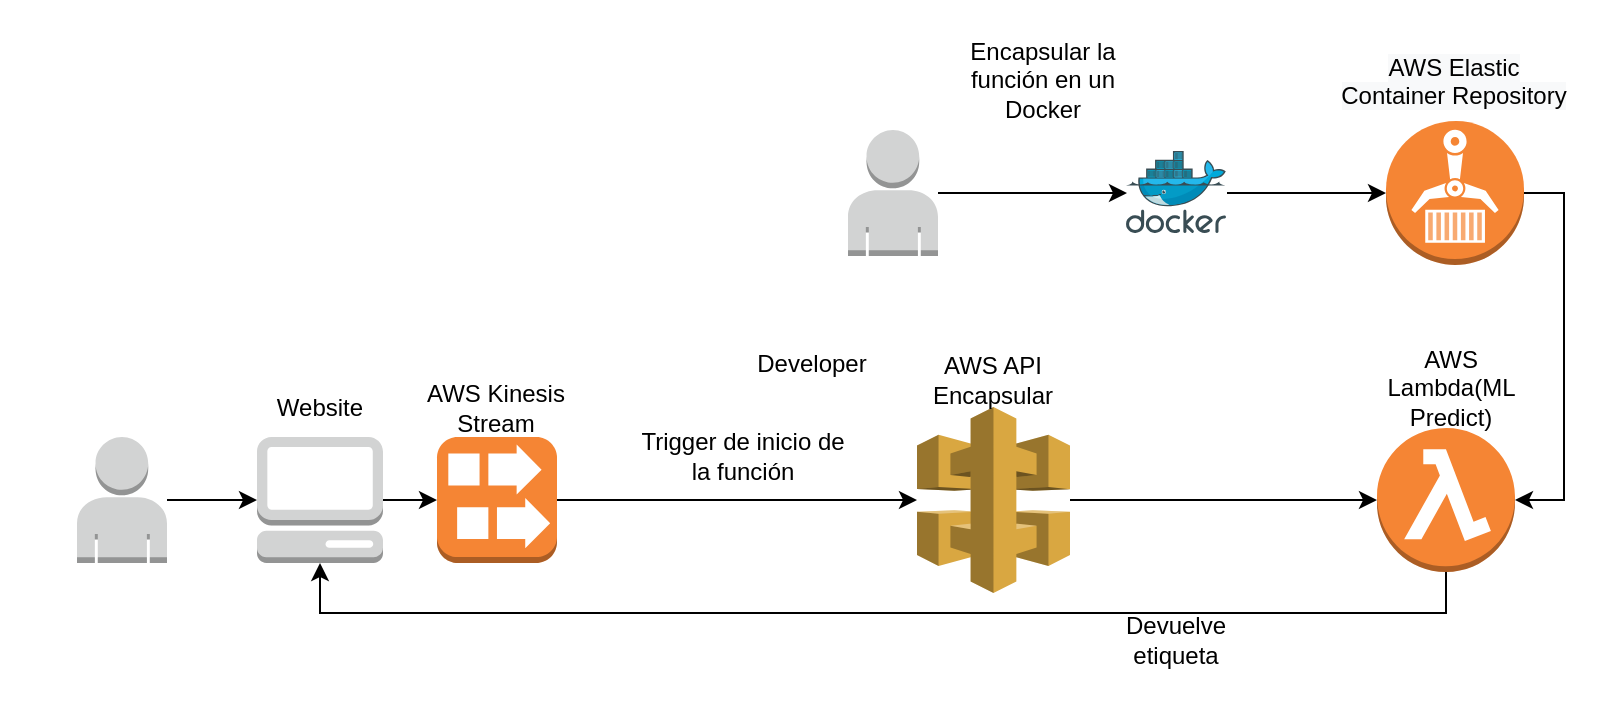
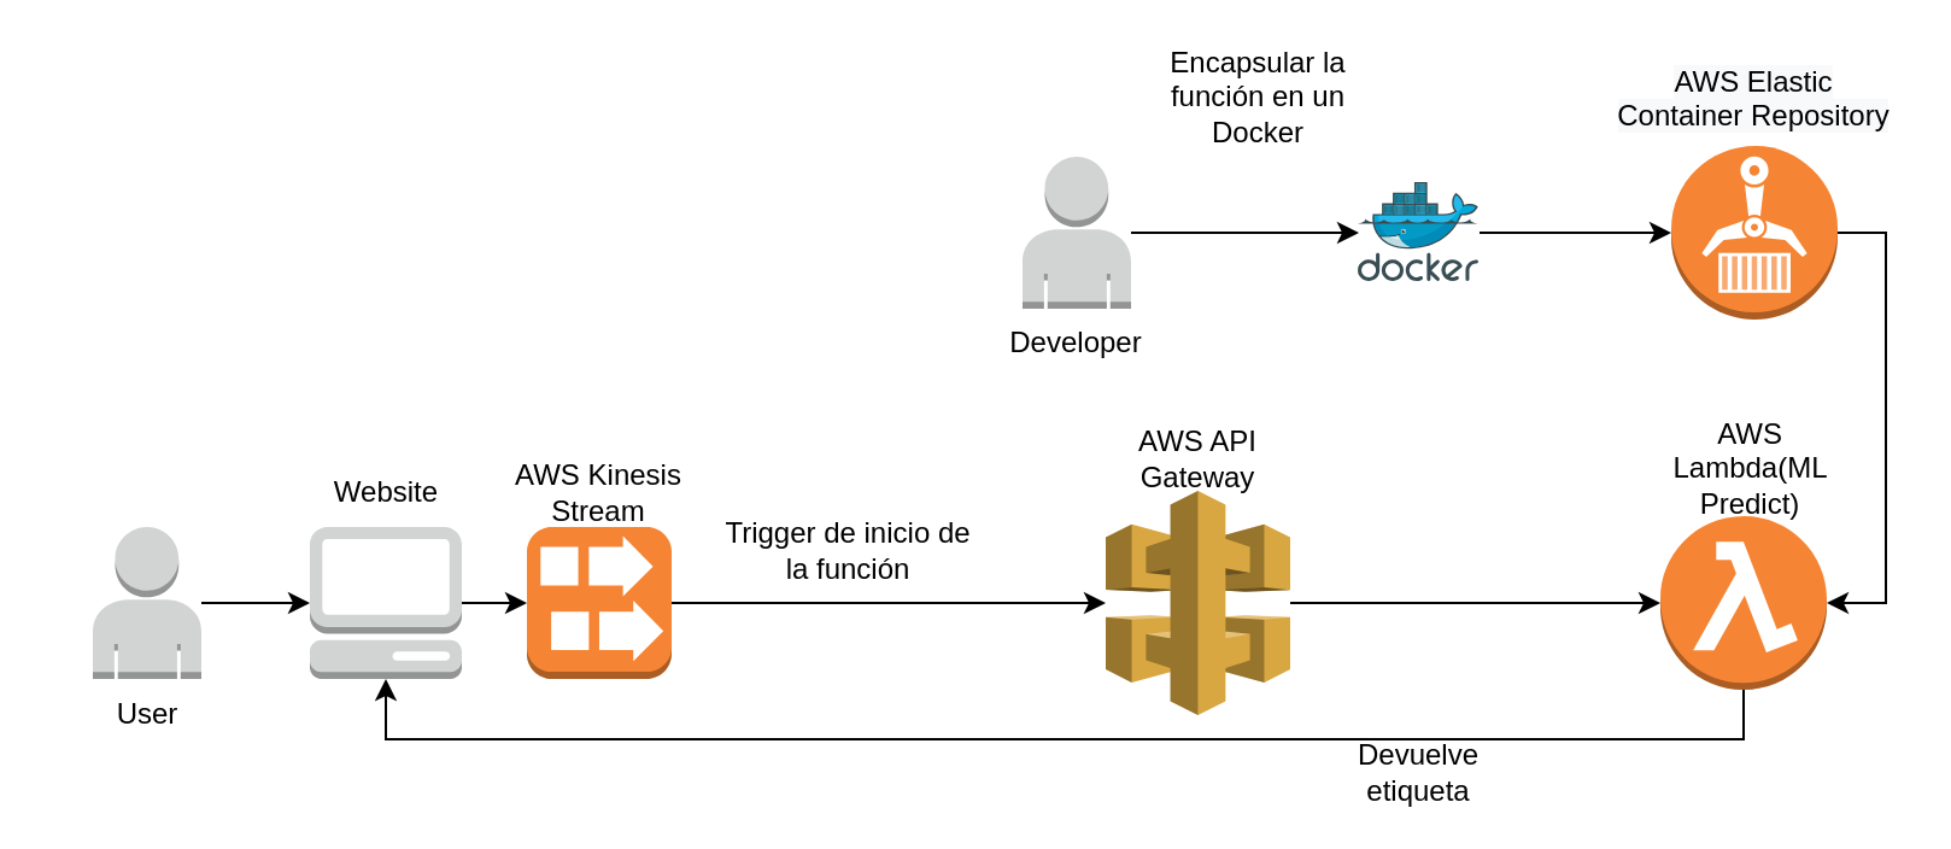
- <mxCell id="22" value="Developer" style="text;html=1;strokeColor=none;fillColor=none;align=center;verticalAlign=middle;whiteSpace=wrap;rounded=0;" vertex="1" parent="1"><mxGeometry x="366" y="172" width="80" height="20" as="geometry" /></mxCell>
+ <mxCell id="22" value="Developer" style="text;html=1;strokeColor=none;fillColor=none;align=center;verticalAlign=middle;whiteSpace=wrap;rounded=0;" vertex="1" parent="1"><mxGeometry x="406" y="132" width="80" height="20" as="geometry" /></mxCell>
- <mxCell id="16" value="AWS API Encapsular" style="text;html=1;strokeColor=none;fillColor=none;align=center;verticalAlign=middle;whiteSpace=wrap;rounded=0;" parent="1" vertex="1"><mxGeometry x="463.5" y="170" width="64.5" height="40" as="geometry" /></mxCell>
+ <mxCell id="16" value="AWS API Gateway" style="text;html=1;strokeColor=none;fillColor=none;align=center;verticalAlign=middle;whiteSpace=wrap;rounded=0;" parent="1" vertex="1"><mxGeometry x="463.5" y="170" width="64.5" height="40" as="geometry" /></mxCell>
- <mxCell id="13" value="Trigger de inicio de la función" style="text;html=1;strokeColor=none;fillColor=none;align=center;verticalAlign=middle;whiteSpace=wrap;rounded=0;" parent="1" vertex="1"><mxGeometry x="318.5" y="218" width="105" height="20" as="geometry" /></mxCell>
+ <mxCell id="13" value="Trigger de inicio de la función" style="text;html=1;strokeColor=none;fillColor=none;align=center;verticalAlign=middle;whiteSpace=wrap;rounded=0;" parent="1" vertex="1"><mxGeometry x="298.5" y="218" width="105" height="20" as="geometry" /></mxCell>
+ <mxCell id="19" value="User" style="text;html=1;strokeColor=none;fillColor=none;align=center;verticalAlign=middle;whiteSpace=wrap;rounded=0;" vertex="1" parent="1"><mxGeometry x="20.5" y="285.5" width="80" height="20" as="geometry" /></mxCell>
